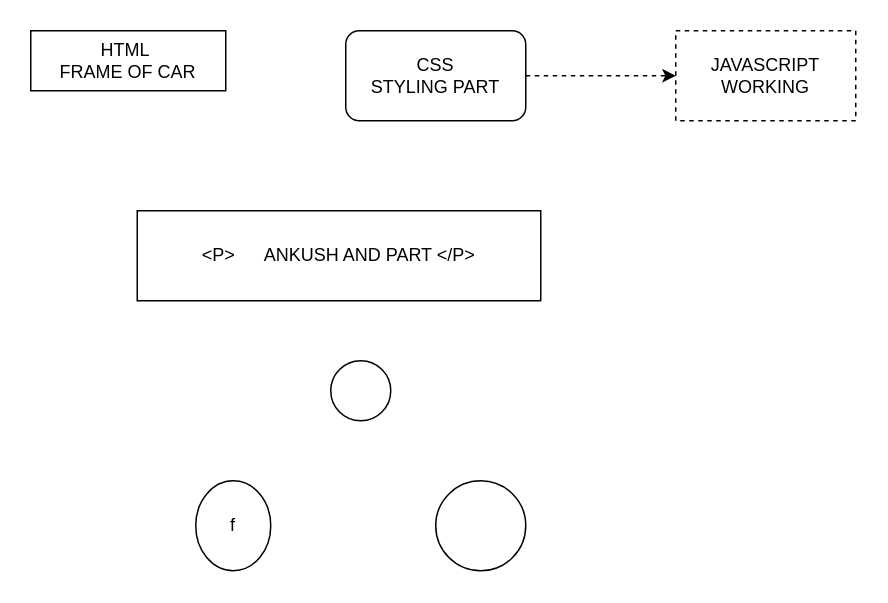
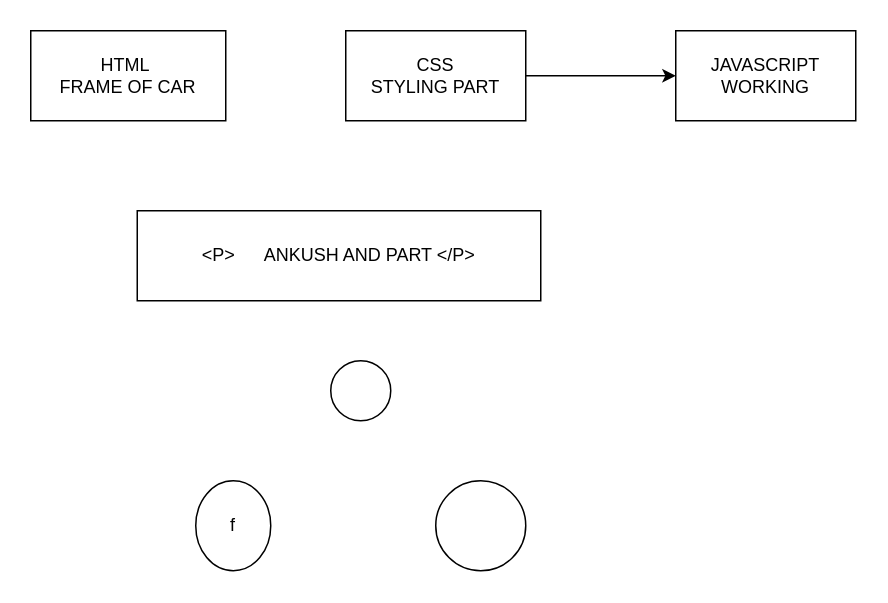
- <mxCell id="2" value="HTML&amp;nbsp;&lt;br&gt;FRAME OF CAR" style="whiteSpace=wrap;html=1;" vertex="1" parent="1"><mxGeometry x="20" y="20" width="130" height="40" as="geometry" /></mxCell>
+ <mxCell id="2" value="HTML&amp;nbsp;&lt;br&gt;FRAME OF CAR" style="whiteSpace=wrap;html=1;" vertex="1" parent="1"><mxGeometry x="20" y="20" width="130" height="60" as="geometry" /></mxCell>
- <mxCell id="4" value="CSS&lt;br&gt;STYLING PART" style="whiteSpace=wrap;html=1;rounded=1;" vertex="1" parent="1"><mxGeometry x="230" y="20" width="120" height="60" as="geometry" /></mxCell>
+ <mxCell id="4" value="CSS&lt;br&gt;STYLING PART" style="whiteSpace=wrap;html=1;" vertex="1" parent="1"><mxGeometry x="230" y="20" width="120" height="60" as="geometry" /></mxCell>
- <mxCell id="3" style="edgeStyle=none;html=1;entryX=0;entryY=0.5;entryDx=0;entryDy=0;dashed=1;" edge="1" parent="1" source="4" target="5"><mxGeometry relative="1" as="geometry" /></mxCell>
+ <mxCell id="3" style="edgeStyle=none;html=1;entryX=0;entryY=0.5;entryDx=0;entryDy=0;" edge="1" parent="1" source="4" target="5"><mxGeometry relative="1" as="geometry" /></mxCell>
- <mxCell id="5" value="JAVASCRIPT&lt;br&gt;WORKING" style="whiteSpace=wrap;html=1;dashed=1;" vertex="1" parent="1"><mxGeometry x="450" y="20" width="120" height="60" as="geometry" /></mxCell>
+ <mxCell id="5" value="JAVASCRIPT&lt;br&gt;WORKING" style="whiteSpace=wrap;html=1;" vertex="1" parent="1"><mxGeometry x="450" y="20" width="120" height="60" as="geometry" /></mxCell>
